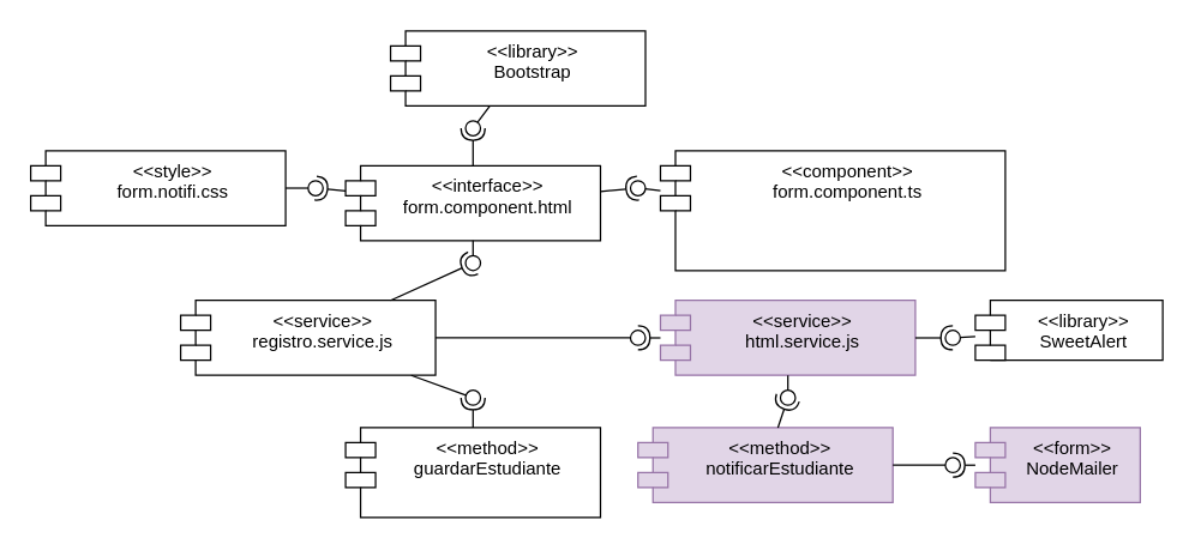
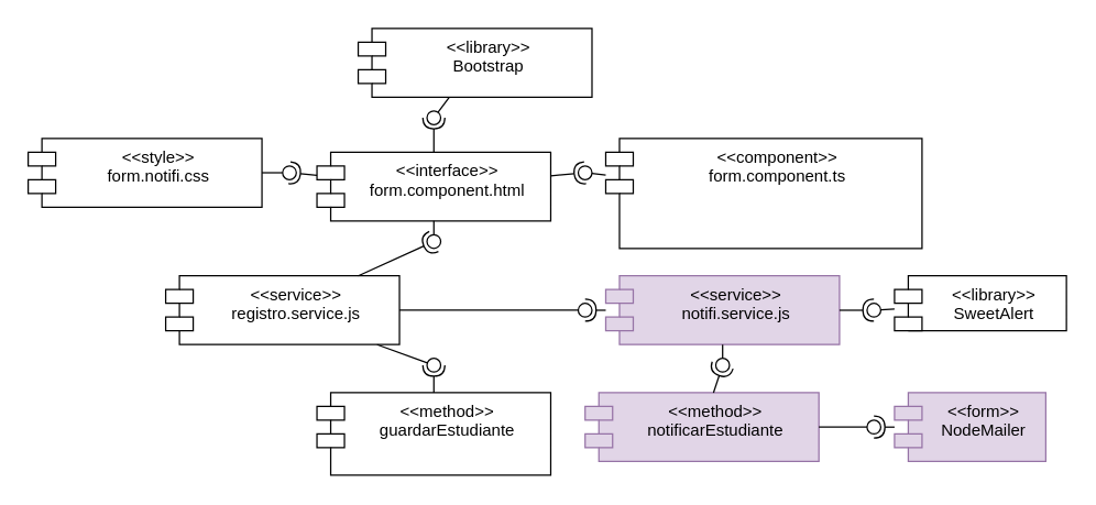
- <mxCell id="9" value="&amp;lt;&amp;lt;service&amp;gt;&amp;gt;&lt;br&gt;html.service.js" style="shape=module;align=left;spacingLeft=20;align=center;verticalAlign=top;whiteSpace=wrap;html=1;fillColor=#e1d5e7;strokeColor=#9673a6;" parent="1" vertex="1"><mxGeometry x="440" y="200" width="170" height="50" as="geometry" /></mxCell>
+ <mxCell id="9" value="&amp;lt;&amp;lt;service&amp;gt;&amp;gt;&lt;br&gt;notifi.service.js" style="shape=module;align=left;spacingLeft=20;align=center;verticalAlign=top;whiteSpace=wrap;html=1;fillColor=#e1d5e7;strokeColor=#9673a6;" parent="1" vertex="1"><mxGeometry x="440" y="200" width="170" height="50" as="geometry" /></mxCell>
